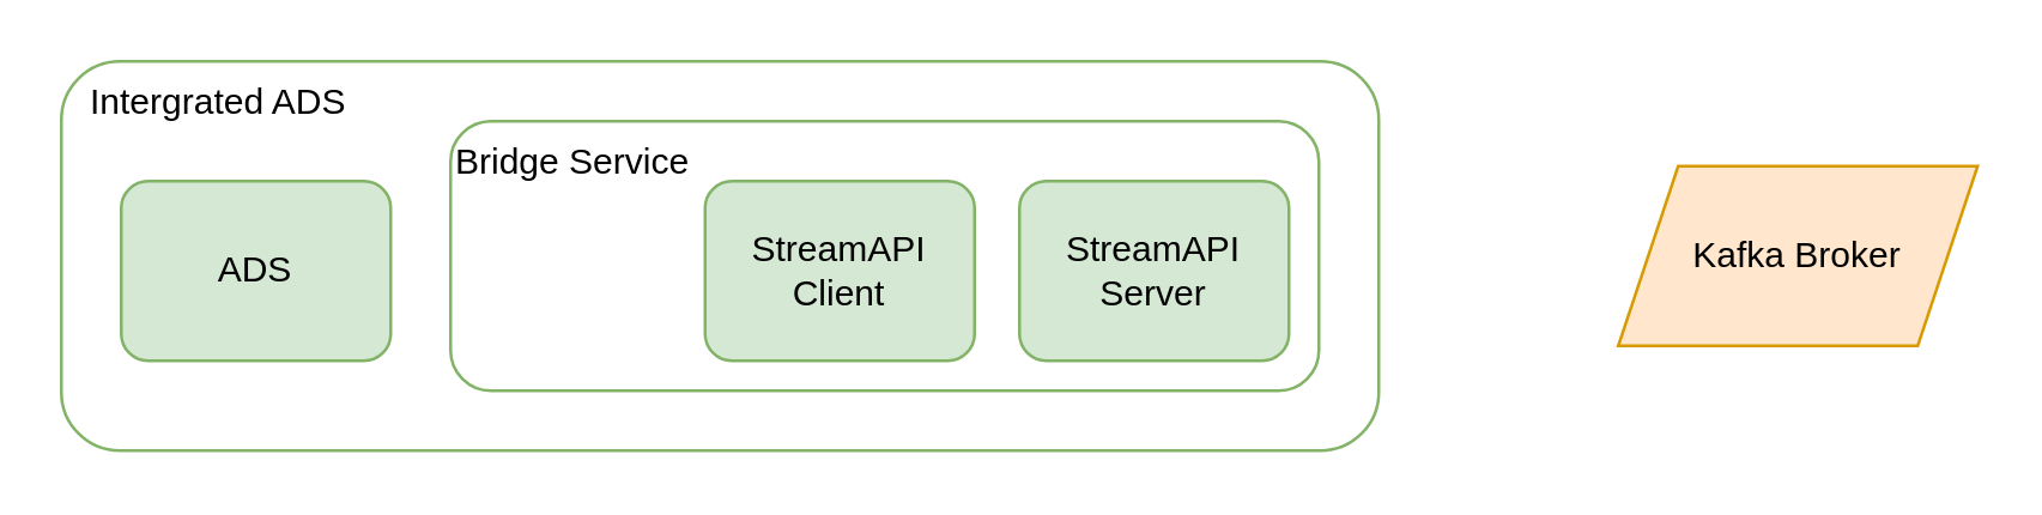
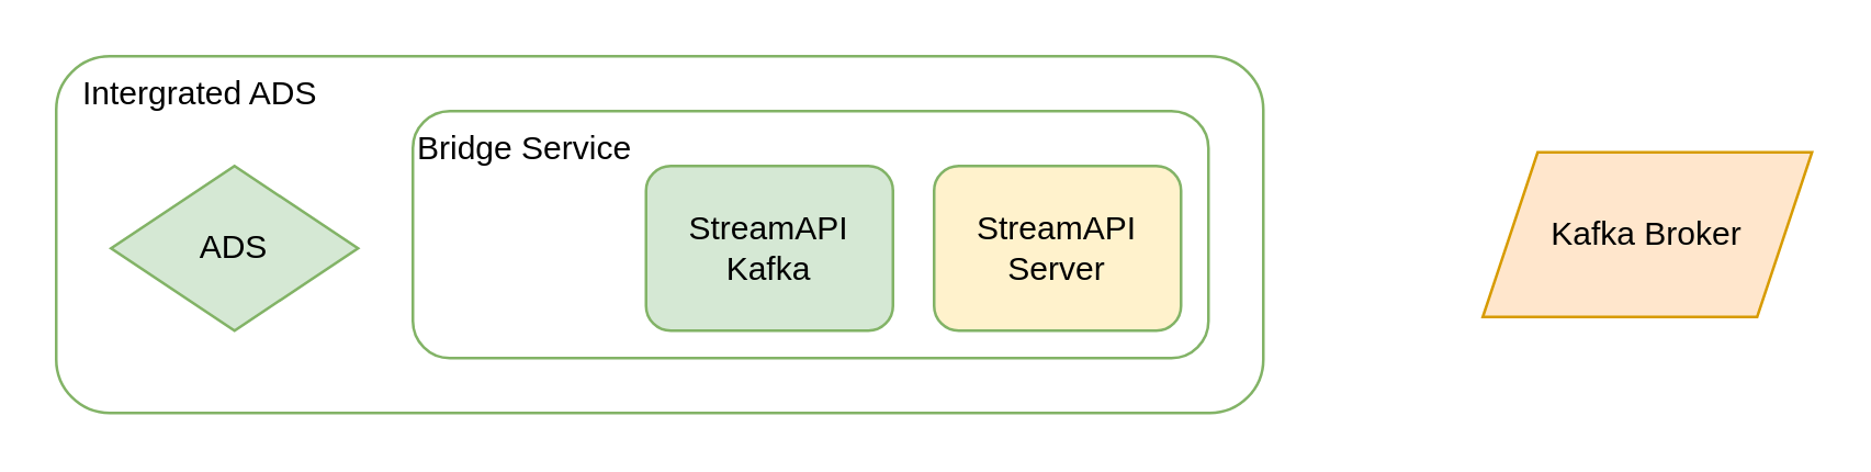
- <mxCell id="4" value="ADS" style="rounded=1;whiteSpace=wrap;html=1;fillColor=#d5e8d4;strokeColor=#82b366;" parent="1" vertex="1"><mxGeometry x="40" y="60" width="90" height="60" as="geometry" /></mxCell>
+ <mxCell id="4" value="ADS" style="rhombus;whiteSpace=wrap;html=1;fillColor=#d5e8d4;strokeColor=#82b366;" parent="1" vertex="1"><mxGeometry x="40" y="60" width="90" height="60" as="geometry" /></mxCell>
- <mxCell id="6" value="StreamAPI Client" style="rounded=1;whiteSpace=wrap;html=1;fillColor=#d5e8d4;strokeColor=#82b366;" parent="1" vertex="1"><mxGeometry x="235" y="60" width="90" height="60" as="geometry" /></mxCell>
+ <mxCell id="6" value="StreamAPI Kafka" style="rounded=1;whiteSpace=wrap;html=1;fillColor=#d5e8d4;strokeColor=#82b366;" parent="1" vertex="1"><mxGeometry x="235" y="60" width="90" height="60" as="geometry" /></mxCell>
- <mxCell id="7" value="StreamAPI Server" style="rounded=1;whiteSpace=wrap;html=1;fillColor=#d5e8d4;strokeColor=#82b366;" parent="1" vertex="1"><mxGeometry x="340" y="60" width="90" height="60" as="geometry" /></mxCell>
+ <mxCell id="7" value="StreamAPI Server" style="rounded=1;whiteSpace=wrap;html=1;fillColor=#fff2cc;strokeColor=#82b366;" parent="1" vertex="1"><mxGeometry x="340" y="60" width="90" height="60" as="geometry" /></mxCell>
